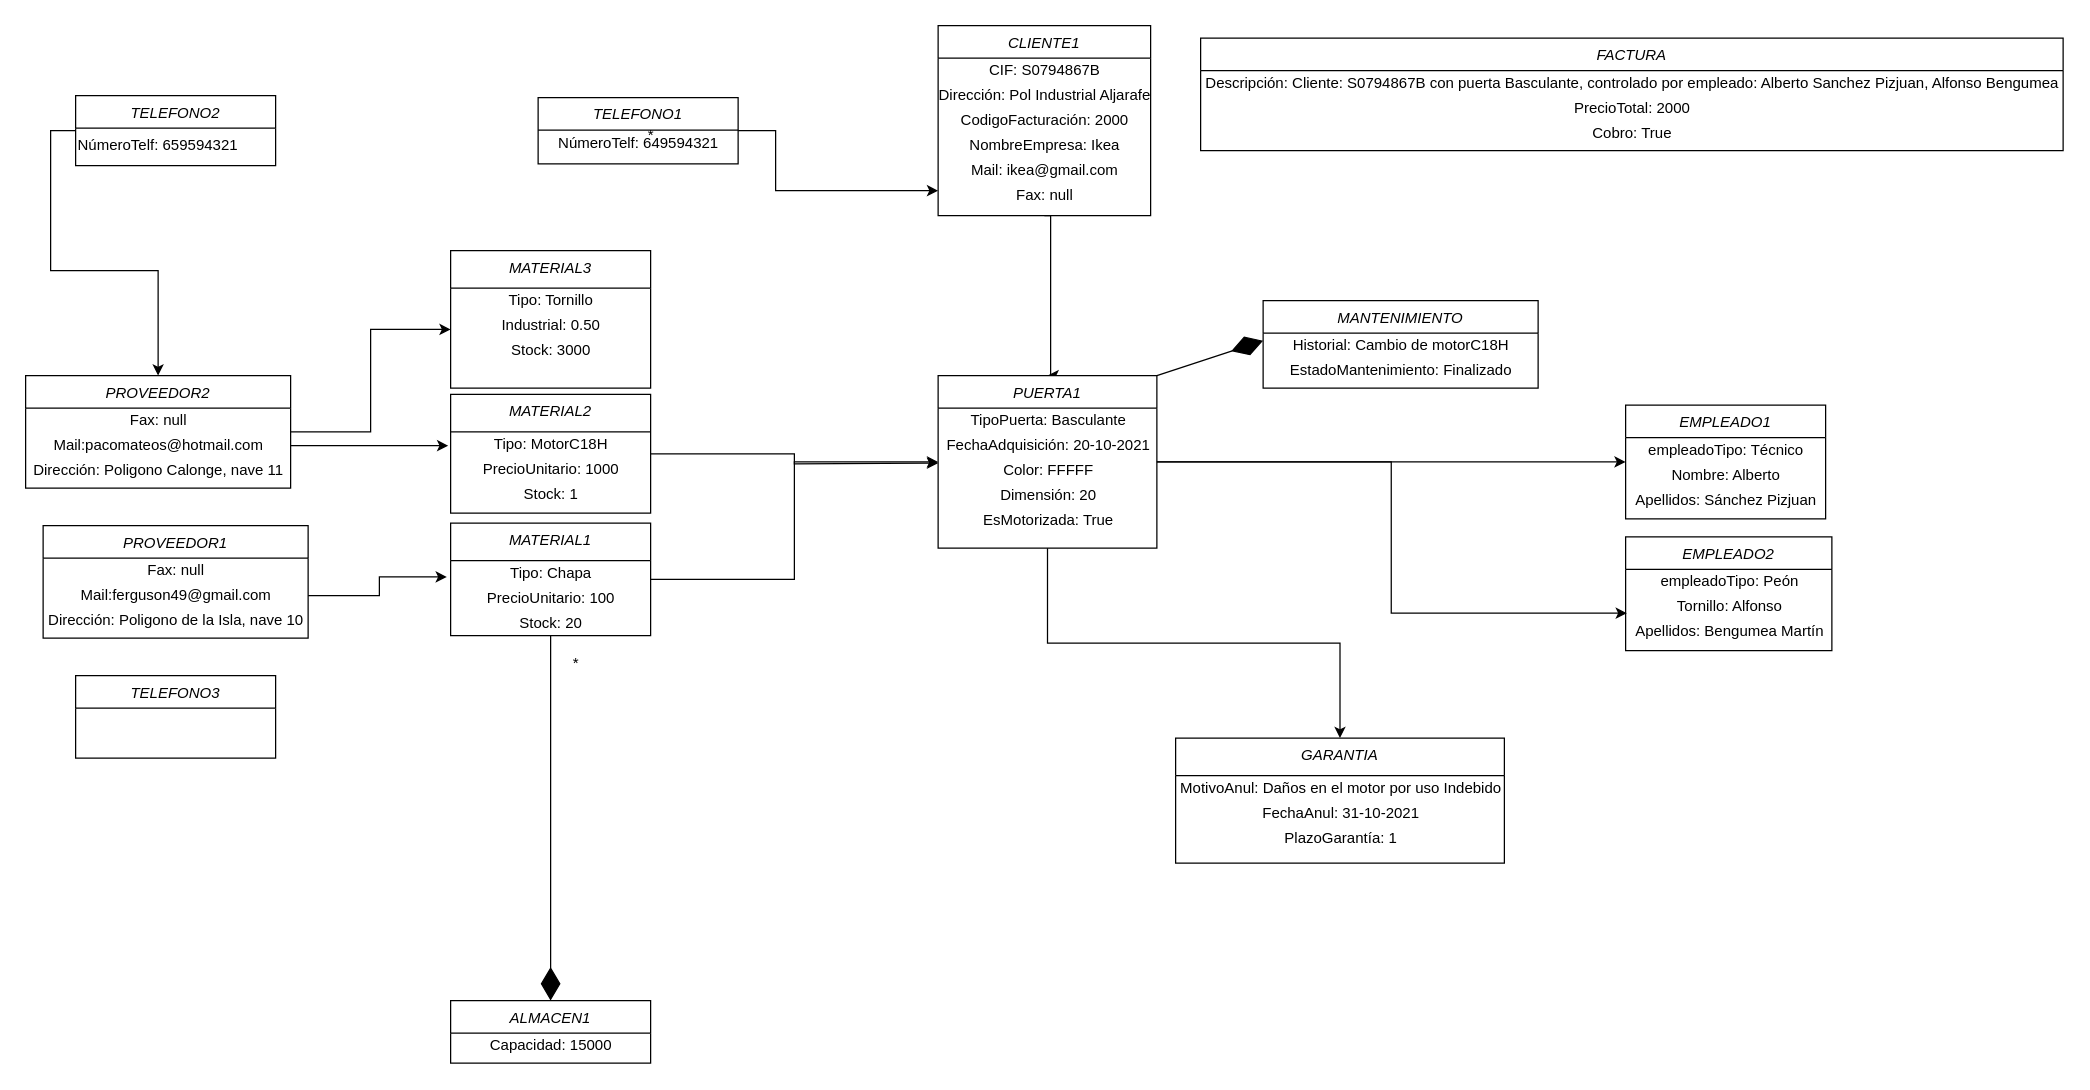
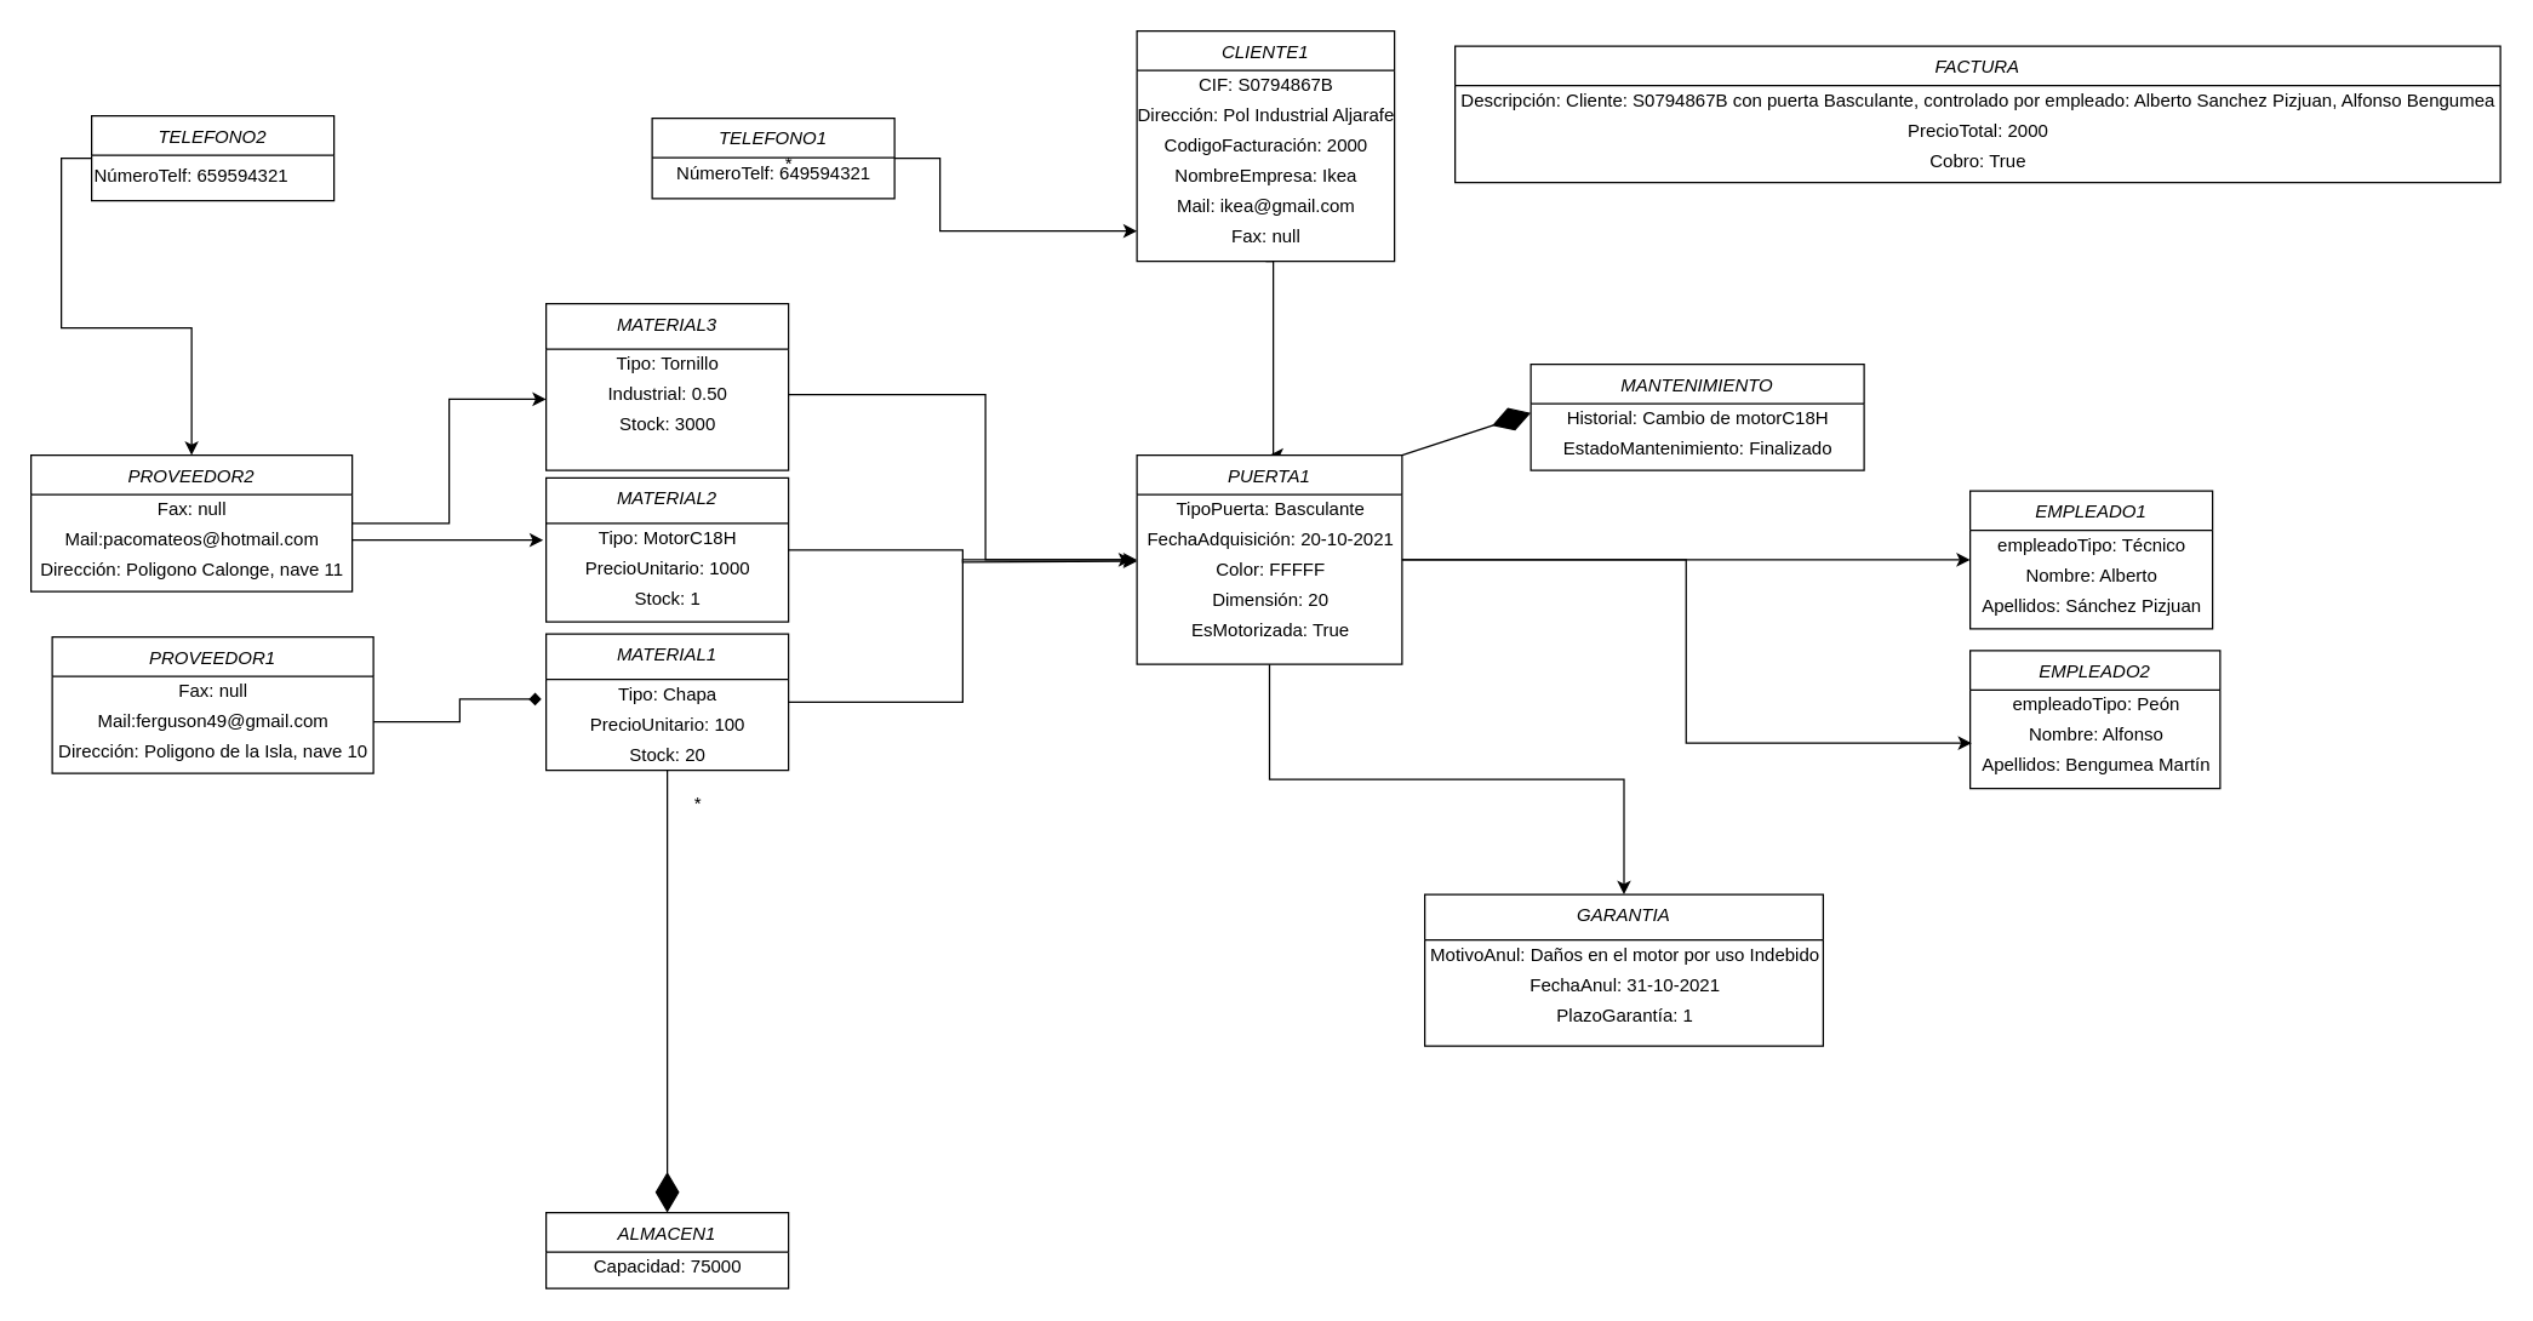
+ <mxCell id="64" style="edgeStyle=orthogonalEdgeStyle;rounded=0;orthogonalLoop=1;jettySize=auto;html=1;entryX=-0.018;entryY=0.15;entryDx=0;entryDy=0;entryPerimeter=0;" parent="1" source="60" target="16" edge="1"><mxGeometry relative="1" as="geometry"><Array as="points"><mxPoint x="650" y="260" /><mxPoint x="650" y="369" /></Array></mxGeometry></mxCell>
- <mxCell id="71" style="edgeStyle=orthogonalEdgeStyle;rounded=0;orthogonalLoop=1;jettySize=auto;html=1;entryX=-0.019;entryY=0.65;entryDx=0;entryDy=0;entryPerimeter=0;" parent="1" source="68" target="23" edge="1"><mxGeometry relative="1" as="geometry" /></mxCell>
+ <mxCell id="71" style="edgeStyle=orthogonalEdgeStyle;rounded=0;orthogonalLoop=1;jettySize=auto;html=1;entryX=-0.019;entryY=0.65;entryDx=0;entryDy=0;entryPerimeter=0;endArrow=diamond;" parent="1" source="68" target="23" edge="1"><mxGeometry relative="1" as="geometry" /></mxCell>
- <mxCell id="74" value="Tornillo: Alfonso" style="text;html=1;align=center;verticalAlign=middle;resizable=0;points=[];autosize=1;strokeColor=none;fillColor=none;" parent="72" vertex="1"><mxGeometry y="46" width="165" height="20" as="geometry" /></mxCell>
+ <mxCell id="74" value="Nombre: Alfonso" style="text;html=1;align=center;verticalAlign=middle;resizable=0;points=[];autosize=1;strokeColor=none;fillColor=none;" parent="72" vertex="1"><mxGeometry y="46" width="165" height="20" as="geometry" /></mxCell>
- <mxCell id="65" value="TELEFONO3" style="swimlane;fontStyle=2;align=center;verticalAlign=top;childLayout=stackLayout;horizontal=1;startSize=26;horizontalStack=0;resizeParent=1;resizeLast=0;collapsible=1;marginBottom=0;rounded=0;shadow=0;strokeWidth=1;" parent="1" vertex="1"><mxGeometry x="60" y="540" width="160" height="66" as="geometry"><mxRectangle x="230" y="140" width="160" height="26" as="alternateBounds" /></mxGeometry></mxCell>
- <mxCell id="20" value="Capacidad: 15000" style="text;html=1;align=center;verticalAlign=middle;resizable=0;points=[];autosize=1;strokeColor=none;fillColor=none;" parent="19" vertex="1"><mxGeometry y="26" width="160" height="20" as="geometry" /></mxCell>
+ <mxCell id="20" value="Capacidad: 75000" style="text;html=1;align=center;verticalAlign=middle;resizable=0;points=[];autosize=1;strokeColor=none;fillColor=none;" parent="19" vertex="1"><mxGeometry y="26" width="160" height="20" as="geometry" /></mxCell>
